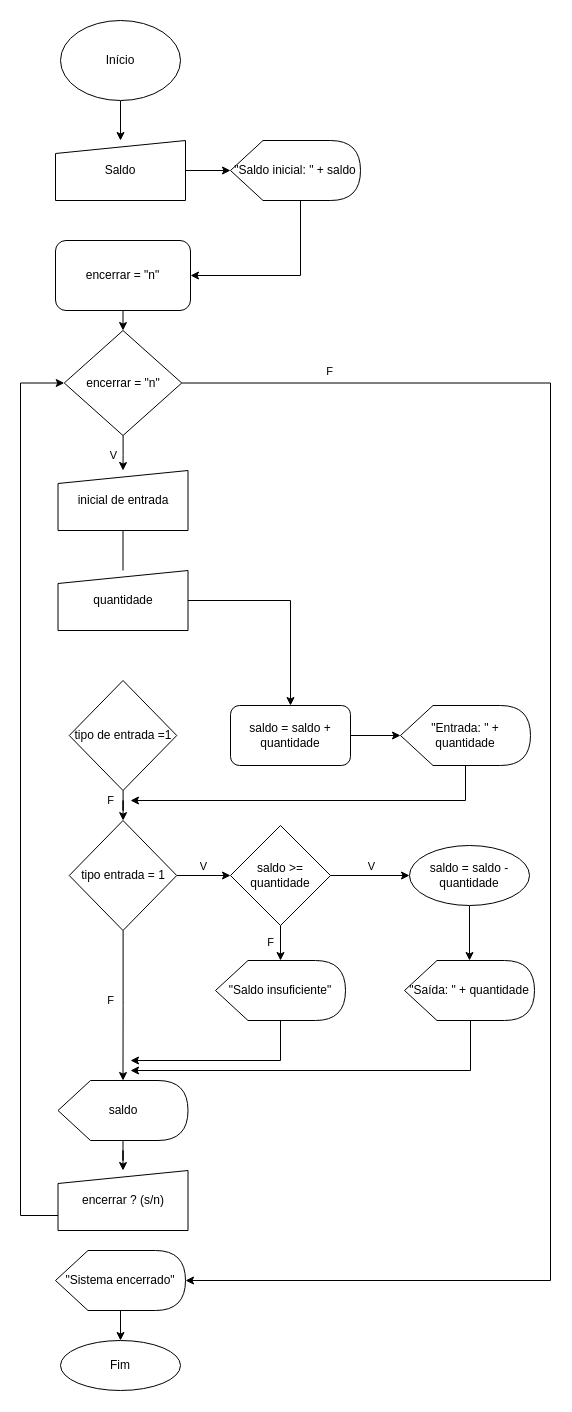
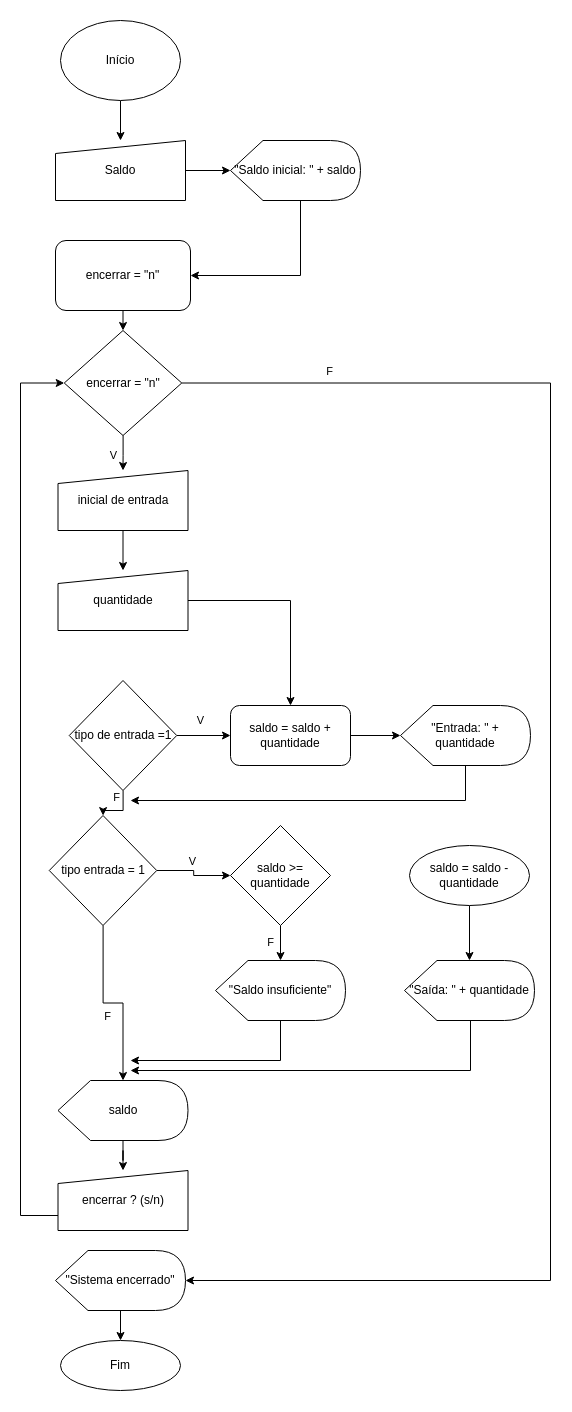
- <mxCell id="16" value="" style="edgeStyle=orthogonalEdgeStyle;rounded=0;orthogonalLoop=1;jettySize=auto;html=1;endArrow=none;" edge="1" parent="1" source="17" target="15"><mxGeometry relative="1" as="geometry" /></mxCell>
+ <mxCell id="16" value="" style="edgeStyle=orthogonalEdgeStyle;rounded=0;orthogonalLoop=1;jettySize=auto;html=1;" edge="1" parent="1" source="17" target="15"><mxGeometry relative="1" as="geometry" /></mxCell>
+ <mxCell id="18" value="V" style="edgeStyle=orthogonalEdgeStyle;rounded=0;orthogonalLoop=1;jettySize=auto;html=1;" edge="1" parent="1" source="20" target="22"><mxGeometry x="-0.116" y="15" relative="1" as="geometry"><mxPoint as="offset" /></mxGeometry></mxCell>
- <mxCell id="28" value="tipo entrada = 1" style="rhombus;whiteSpace=wrap;html=1;" vertex="1" parent="1"><mxGeometry x="68.75" y="820" width="107.5" height="110" as="geometry" /></mxCell>
+ <mxCell id="28" value="tipo entrada = 1" style="rhombus;whiteSpace=wrap;html=1;" vertex="1" parent="1"><mxGeometry x="48.75" y="815" width="107.5" height="110" as="geometry" /></mxCell>
- <mxCell id="35" value="" style="edgeStyle=orthogonalEdgeStyle;rounded=0;orthogonalLoop=1;jettySize=auto;html=1;" edge="1" parent="1" source="38" target="40"><mxGeometry relative="1" as="geometry" /></mxCell>
- <mxCell id="36" value="V" style="edgeLabel;html=1;align=center;verticalAlign=middle;resizable=0;points=[];" vertex="1" connectable="0" parent="35"><mxGeometry x="0.24" relative="1" as="geometry"><mxPoint x="-9" y="-10" as="offset" /></mxGeometry></mxCell>
